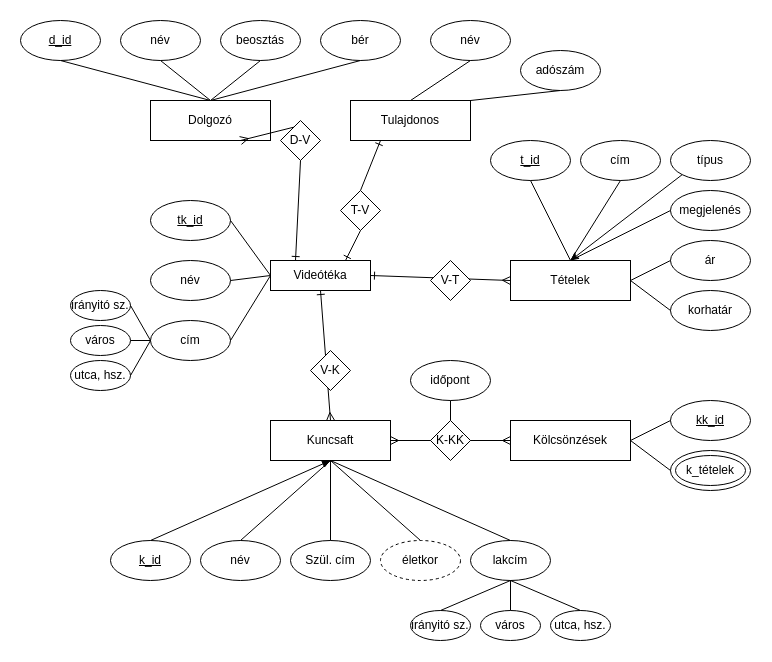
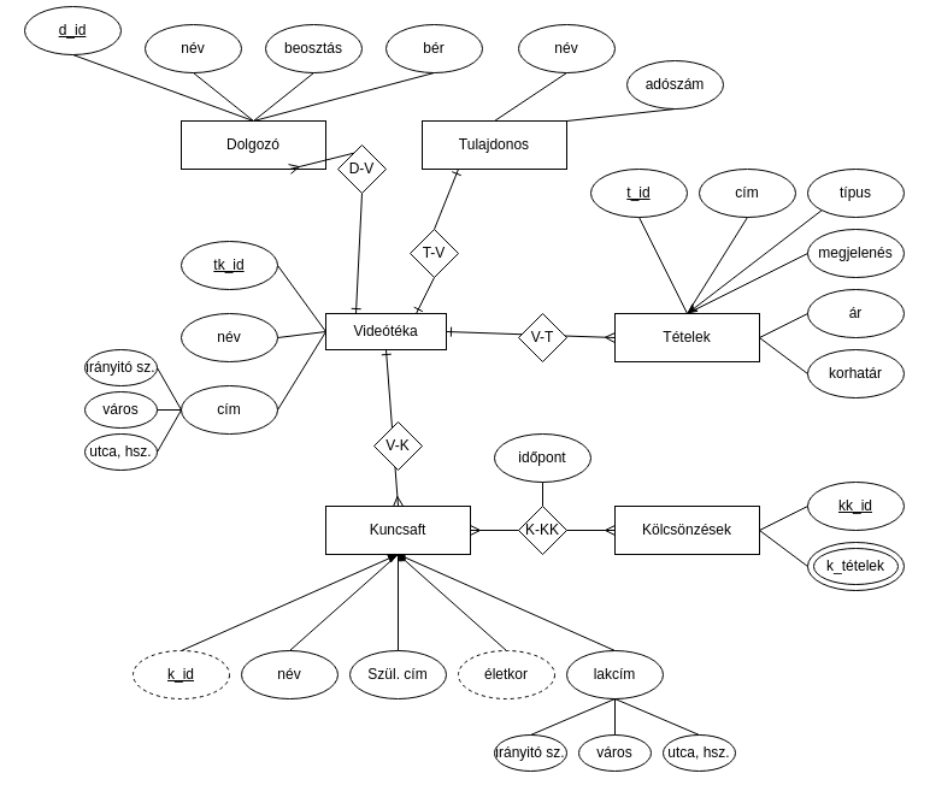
- <mxCell id="14" value="&lt;u&gt;d_id&lt;/u&gt;" style="ellipse;whiteSpace=wrap;html=1;" parent="1" vertex="1"><mxGeometry x="20" width="80" height="40" as="geometry" y="20" /></mxCell>
+ <mxCell id="14" value="&lt;u&gt;d_id&lt;/u&gt;" style="ellipse;whiteSpace=wrap;html=1;" parent="1" vertex="1"><mxGeometry x="20" y="5" width="80" height="40" as="geometry" /></mxCell>
- <mxCell id="48" value="" style="endArrow=none;html=1;rounded=0;entryX=0.5;entryY=1;entryDx=0;entryDy=0;exitX=0.5;exitY=0;exitDx=0;exitDy=0;" parent="1" source="25" target="5" edge="1"><mxGeometry width="50" height="50" relative="1" as="geometry"><mxPoint x="260" y="560" as="sourcePoint" /><mxPoint x="350" y="480" as="targetPoint" /></mxGeometry></mxCell>
+ <mxCell id="48" value="" style="endArrow=diamond;html=1;rounded=0;entryX=0.5;entryY=1;entryDx=0;entryDy=0;exitX=0.5;exitY=0;exitDx=0;exitDy=0;" parent="1" source="25" target="5" edge="1"><mxGeometry width="50" height="50" relative="1" as="geometry"><mxPoint x="260" y="560" as="sourcePoint" /><mxPoint x="350" y="480" as="targetPoint" /></mxGeometry></mxCell>
- <mxCell id="24" value="&lt;u&gt;k_id&lt;/u&gt;" style="ellipse;whiteSpace=wrap;html=1;" parent="1" vertex="1"><mxGeometry x="110" y="540" width="80" height="40" as="geometry" /></mxCell>
+ <mxCell id="24" value="&lt;u&gt;k_id&lt;/u&gt;" style="ellipse;whiteSpace=wrap;html=1;dashed=1;" parent="1" vertex="1"><mxGeometry x="110" y="540" width="80" height="40" as="geometry" /></mxCell>
